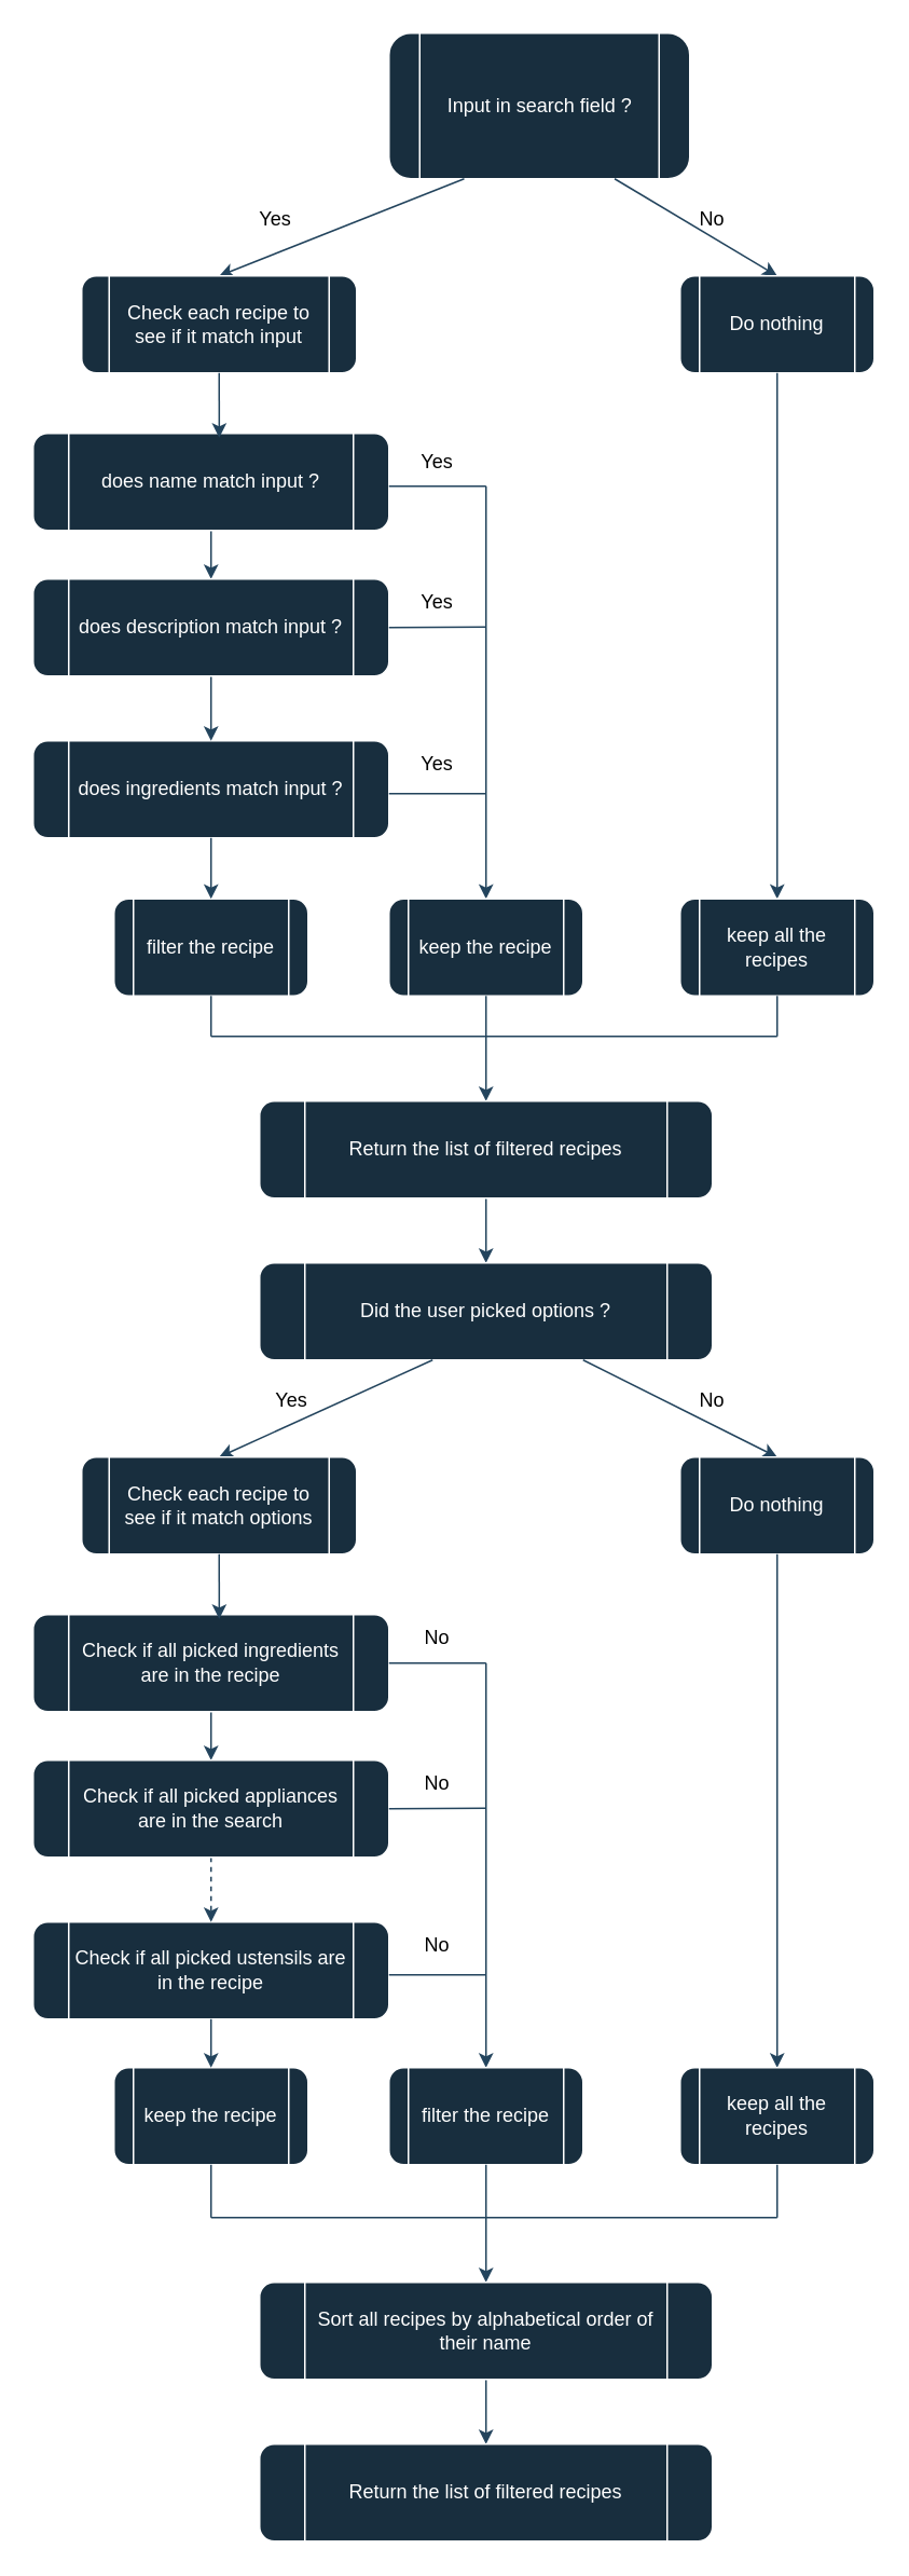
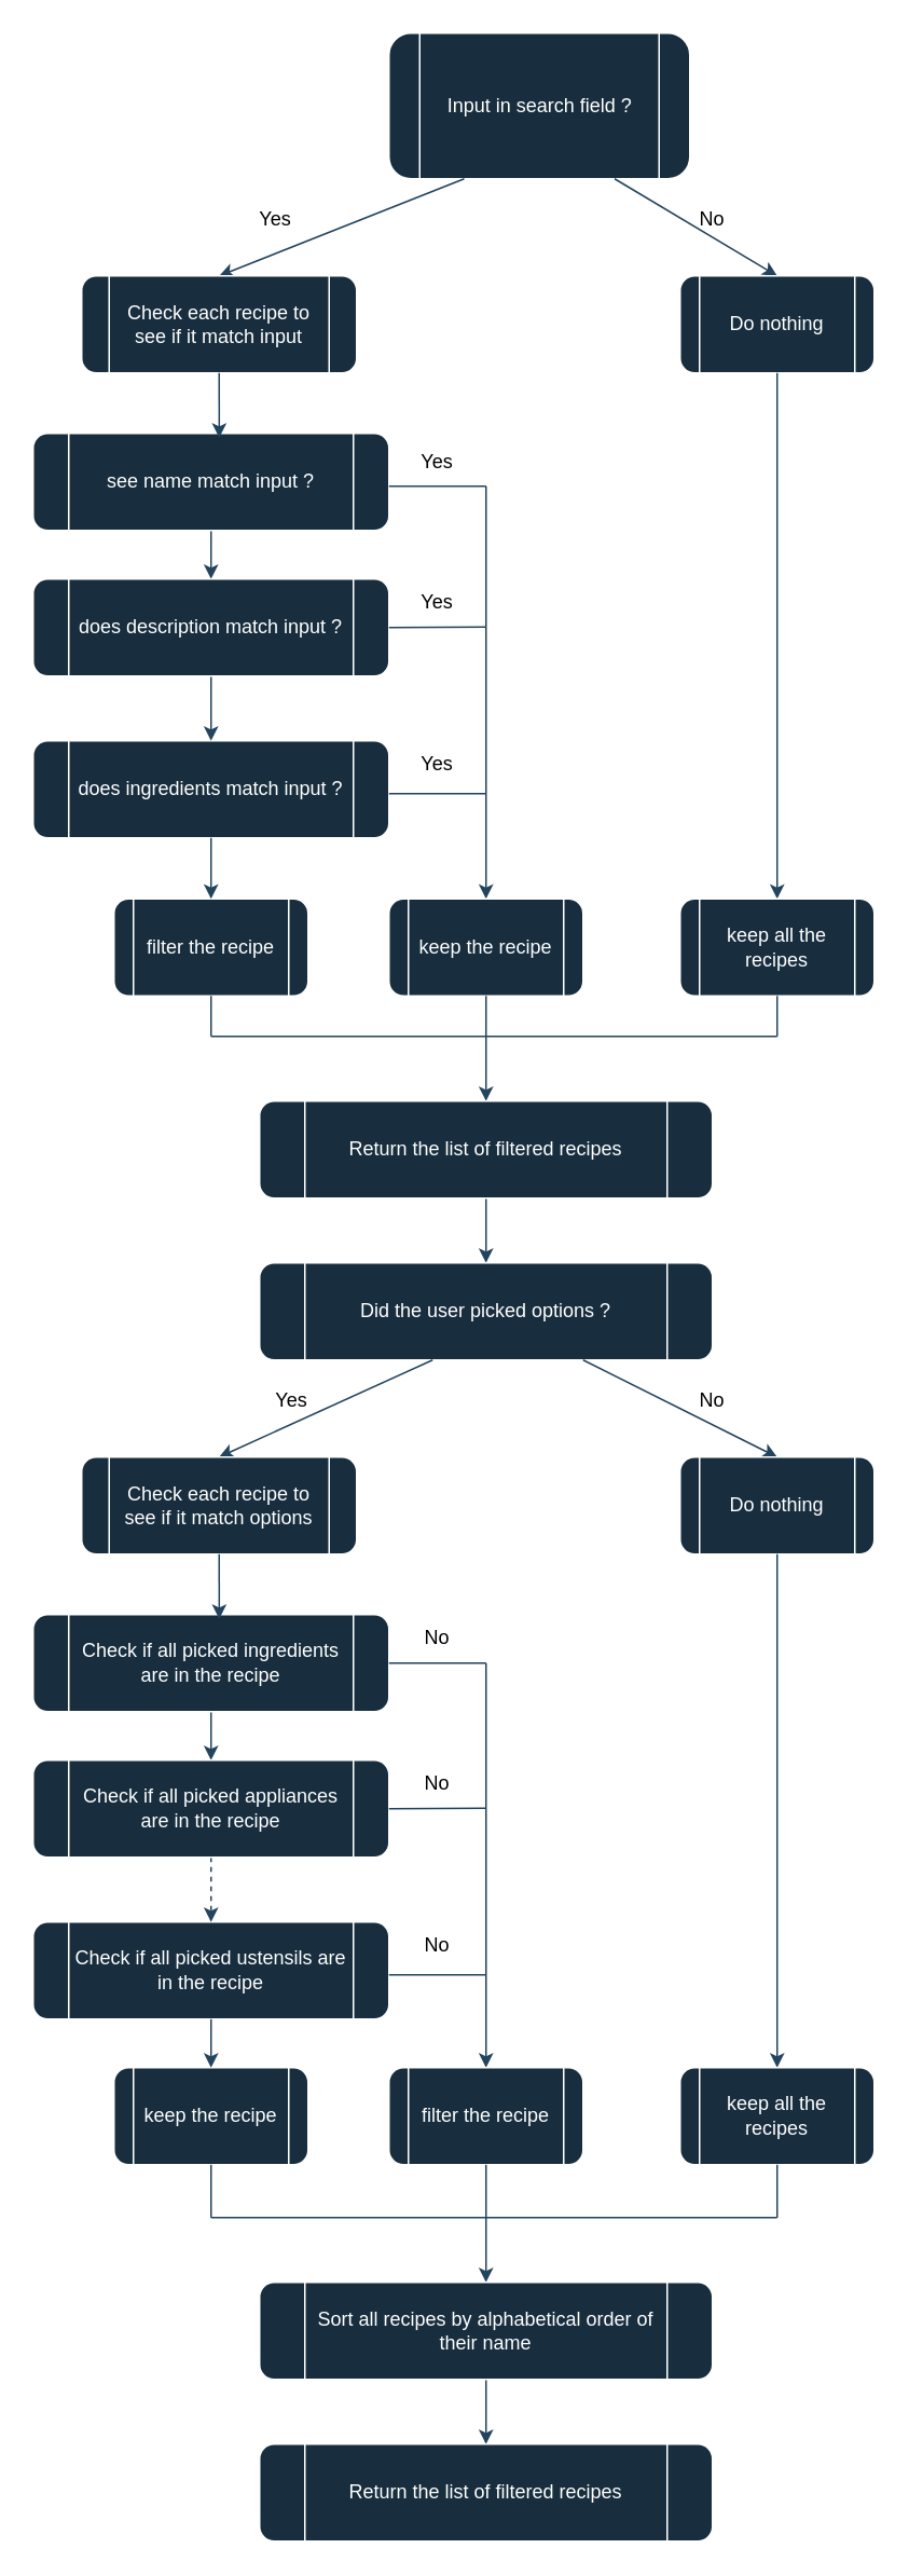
- <mxCell id="9" value="does name match input ?" style="shape=process;whiteSpace=wrap;html=1;backgroundOutline=1;rounded=1;labelBackgroundColor=none;fillColor=#182E3E;strokeColor=#FFFFFF;fontColor=#FFFFFF;" parent="1" vertex="1"><mxGeometry x="20" y="267.36" width="220" height="60" as="geometry" /></mxCell>
+ <mxCell id="9" value="see name match input ?" style="shape=process;whiteSpace=wrap;html=1;backgroundOutline=1;rounded=1;labelBackgroundColor=none;fillColor=#182E3E;strokeColor=#FFFFFF;fontColor=#FFFFFF;" parent="1" vertex="1"><mxGeometry x="20" y="267.36" width="220" height="60" as="geometry" /></mxCell>
- <mxCell id="47" value="Check if all picked appliances are in the search" style="shape=process;whiteSpace=wrap;html=1;backgroundOutline=1;rounded=1;labelBackgroundColor=none;fillColor=#182E3E;strokeColor=#FFFFFF;fontColor=#FFFFFF;" parent="1" vertex="1"><mxGeometry x="20" y="1087.36" width="220" height="60" as="geometry" /></mxCell>
+ <mxCell id="47" value="Check if all picked appliances are in the recipe" style="shape=process;whiteSpace=wrap;html=1;backgroundOutline=1;rounded=1;labelBackgroundColor=none;fillColor=#182E3E;strokeColor=#FFFFFF;fontColor=#FFFFFF;" parent="1" vertex="1"><mxGeometry x="20" y="1087.36" width="220" height="60" as="geometry" /></mxCell>
